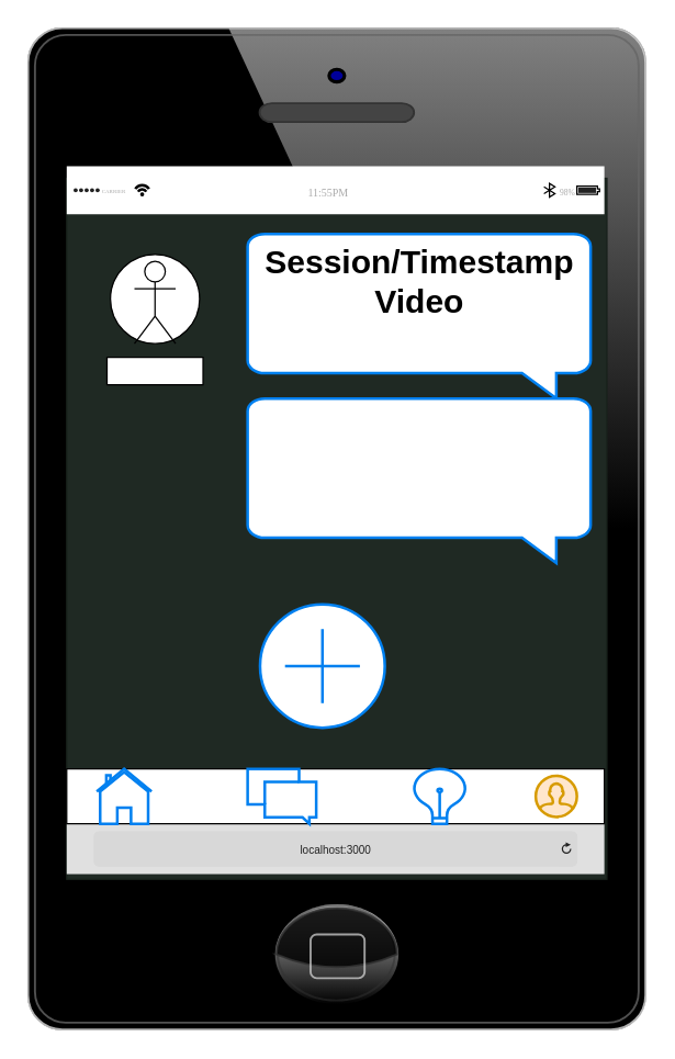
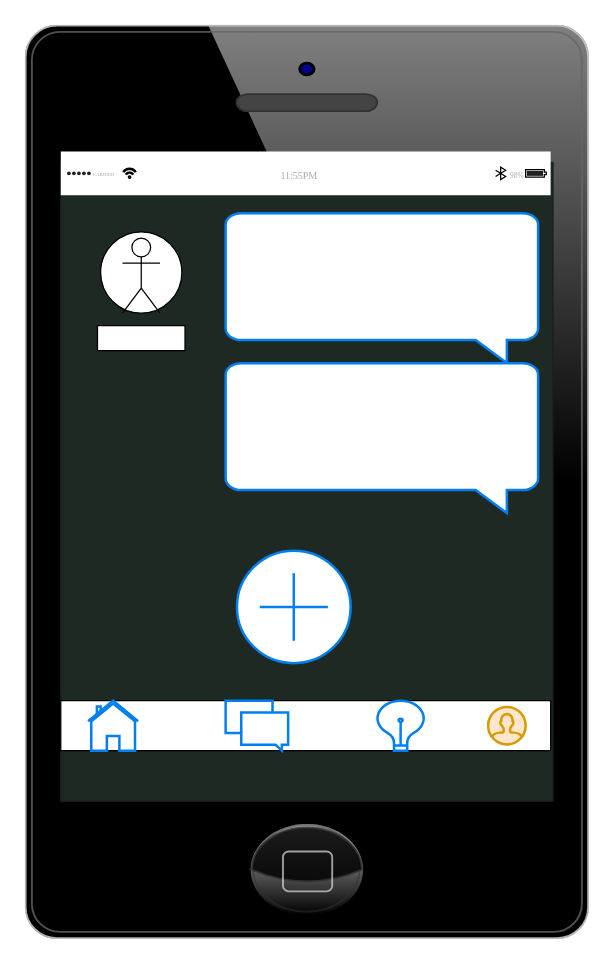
- <mxCell id="18" value="Session/Timestamp&lt;br&gt;Video" style="text;strokeColor=none;fillColor=none;html=1;fontSize=24;fontStyle=1;verticalAlign=middle;align=center;" vertex="1" parent="2"><mxGeometry x="180" y="165" width="210" height="40" as="geometry" /></mxCell>
- <mxCell id="8" value="localhost:3000" style="html=1;strokeWidth=1;shadow=0;dashed=0;shape=mxgraph.ios7ui.url;fillColor=#e0e0e0;strokeColor=#c0c0c0;buttonText=;strokeColor2=#222222;fontColor=#222222;fontSize=8;spacingTop=2;align=center;" parent="2" vertex="1"><mxGeometry x="28.13" y="580" width="391.87" height="36.72" as="geometry" /></mxCell>
